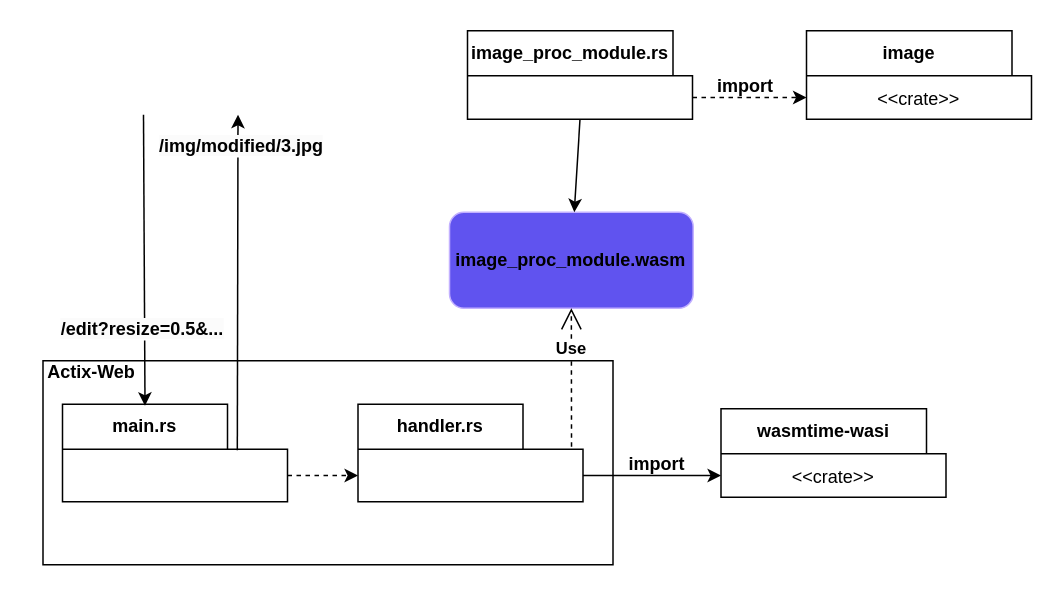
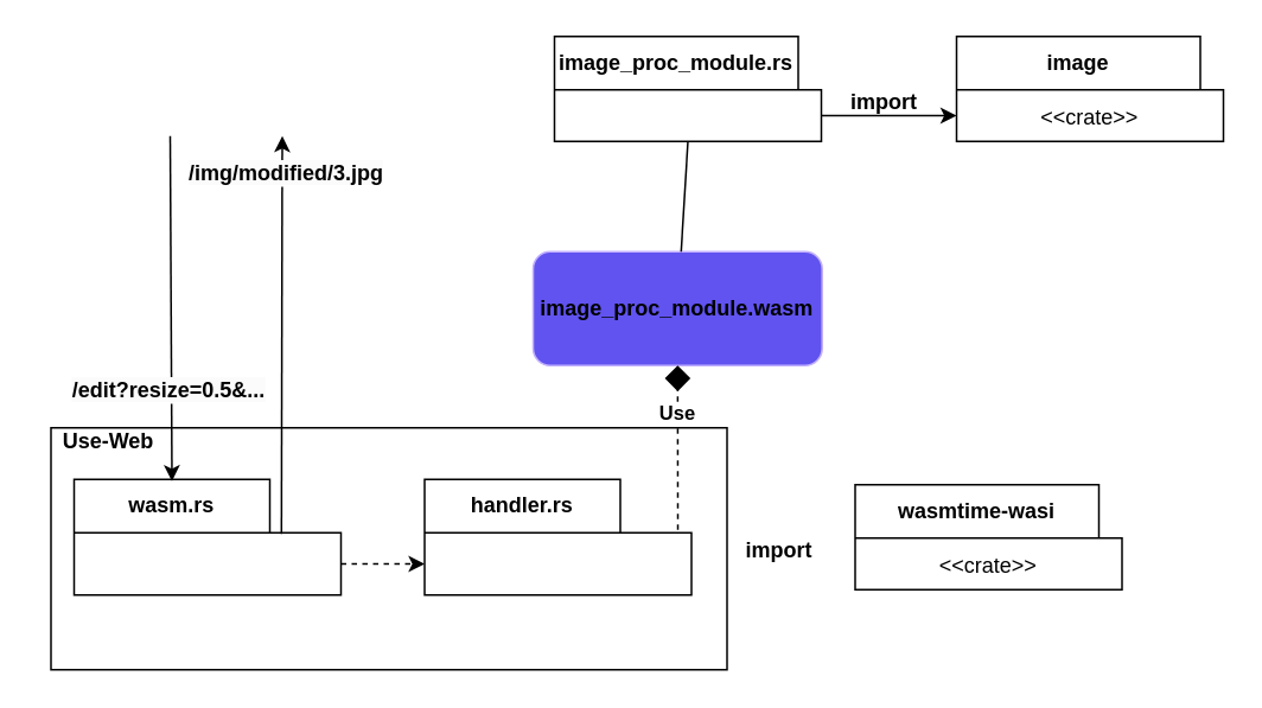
- <mxCell id="16" value="" style="endArrow=classic;html=1;rounded=0;exitX=0;exitY=0;exitDx=150;exitDy=44.5;exitPerimeter=0;entryX=0;entryY=0;entryDx=0;entryDy=44.5;entryPerimeter=0;dashed=1;" edge="1" parent="1" source="6" target="14"><mxGeometry width="50" height="50" relative="1" as="geometry"><mxPoint x="517" y="246" as="sourcePoint" /><mxPoint x="567" y="196" as="targetPoint" /></mxGeometry></mxCell>
+ <mxCell id="16" value="" style="endArrow=classic;html=1;rounded=0;exitX=0;exitY=0;exitDx=150;exitDy=44.5;exitPerimeter=0;entryX=0;entryY=0;entryDx=0;entryDy=44.5;entryPerimeter=0;" edge="1" parent="1" source="6" target="14"><mxGeometry width="50" height="50" relative="1" as="geometry"><mxPoint x="517" y="246" as="sourcePoint" /><mxPoint x="567" y="196" as="targetPoint" /></mxGeometry></mxCell>
- <mxCell id="9" value="" style="endArrow=classic;html=1;rounded=0;exitX=0.5;exitY=1;exitDx=0;exitDy=0;exitPerimeter=0;" edge="1" parent="1" source="6" target="3"><mxGeometry width="50" height="50" relative="1" as="geometry"><mxPoint x="237" y="286" as="sourcePoint" /><mxPoint x="287" y="236" as="targetPoint" /></mxGeometry></mxCell>
+ <mxCell id="9" value="" style="endArrow=none;html=1;rounded=0;exitX=0.5;exitY=1;exitDx=0;exitDy=0;exitPerimeter=0;" edge="1" parent="1" source="6" target="3"><mxGeometry width="50" height="50" relative="1" as="geometry"><mxPoint x="237" y="286" as="sourcePoint" /><mxPoint x="287" y="236" as="targetPoint" /></mxGeometry></mxCell>
- <mxCell id="8" value="&lt;b&gt;Use&lt;/b&gt;" style="endArrow=open;endSize=12;dashed=1;html=1;rounded=0;exitX=0.949;exitY=0.436;exitDx=0;exitDy=0;exitPerimeter=0;entryX=0.5;entryY=1;entryDx=0;entryDy=0;" edge="1" parent="1" source="4" target="3"><mxGeometry x="0.398" width="160" relative="1" as="geometry"><mxPoint x="368" y="298" as="sourcePoint" /><mxPoint x="388" y="165" as="targetPoint" /><mxPoint as="offset" /></mxGeometry></mxCell>
+ <mxCell id="8" value="&lt;b&gt;Use&lt;/b&gt;" style="endArrow=diamond;endSize=12;dashed=1;html=1;rounded=0;exitX=0.949;exitY=0.436;exitDx=0;exitDy=0;exitPerimeter=0;entryX=0.5;entryY=1;entryDx=0;entryDy=0;" edge="1" parent="1" source="4" target="3"><mxGeometry x="0.398" width="160" relative="1" as="geometry"><mxPoint x="368" y="298" as="sourcePoint" /><mxPoint x="388" y="165" as="targetPoint" /><mxPoint as="offset" /></mxGeometry></mxCell>
- <mxCell id="13" value="&lt;b&gt;Actix-Web&lt;/b&gt;" style="text;html=1;align=center;verticalAlign=middle;resizable=0;points=[];autosize=1;strokeColor=none;fillColor=none;" vertex="1" parent="1"><mxGeometry x="20" y="233" width="80" height="30" as="geometry" /></mxCell>
+ <mxCell id="13" value="&lt;b&gt;Use-Web&lt;/b&gt;" style="text;html=1;align=center;verticalAlign=middle;resizable=0;points=[];autosize=1;strokeColor=none;fillColor=none;" vertex="1" parent="1"><mxGeometry x="20" y="233" width="80" height="30" as="geometry" /></mxCell>
- <mxCell id="10" value="main.rs" style="shape=folder;fontStyle=1;tabWidth=110;tabHeight=30;tabPosition=left;html=1;boundedLbl=1;labelInHeader=1;container=1;collapsible=0;whiteSpace=wrap;" vertex="1" parent="1"><mxGeometry x="41" y="269" width="150" height="65" as="geometry" /></mxCell>
+ <mxCell id="10" value="wasm.rs" style="shape=folder;fontStyle=1;tabWidth=110;tabHeight=30;tabPosition=left;html=1;boundedLbl=1;labelInHeader=1;container=1;collapsible=0;whiteSpace=wrap;" vertex="1" parent="1"><mxGeometry x="41" y="269" width="150" height="65" as="geometry" /></mxCell>
- <mxCell id="20" value="" style="endArrow=classic;html=1;rounded=0;exitX=0;exitY=0;exitDx=150;exitDy=47.5;exitPerimeter=0;entryX=0;entryY=0;entryDx=0;entryDy=44.5;entryPerimeter=0;" edge="1" parent="1" target="18" source="4"><mxGeometry width="50" height="50" relative="1" as="geometry"><mxPoint x="422" y="85" as="sourcePoint" /><mxPoint x="528" y="216" as="targetPoint" /></mxGeometry></mxCell>
